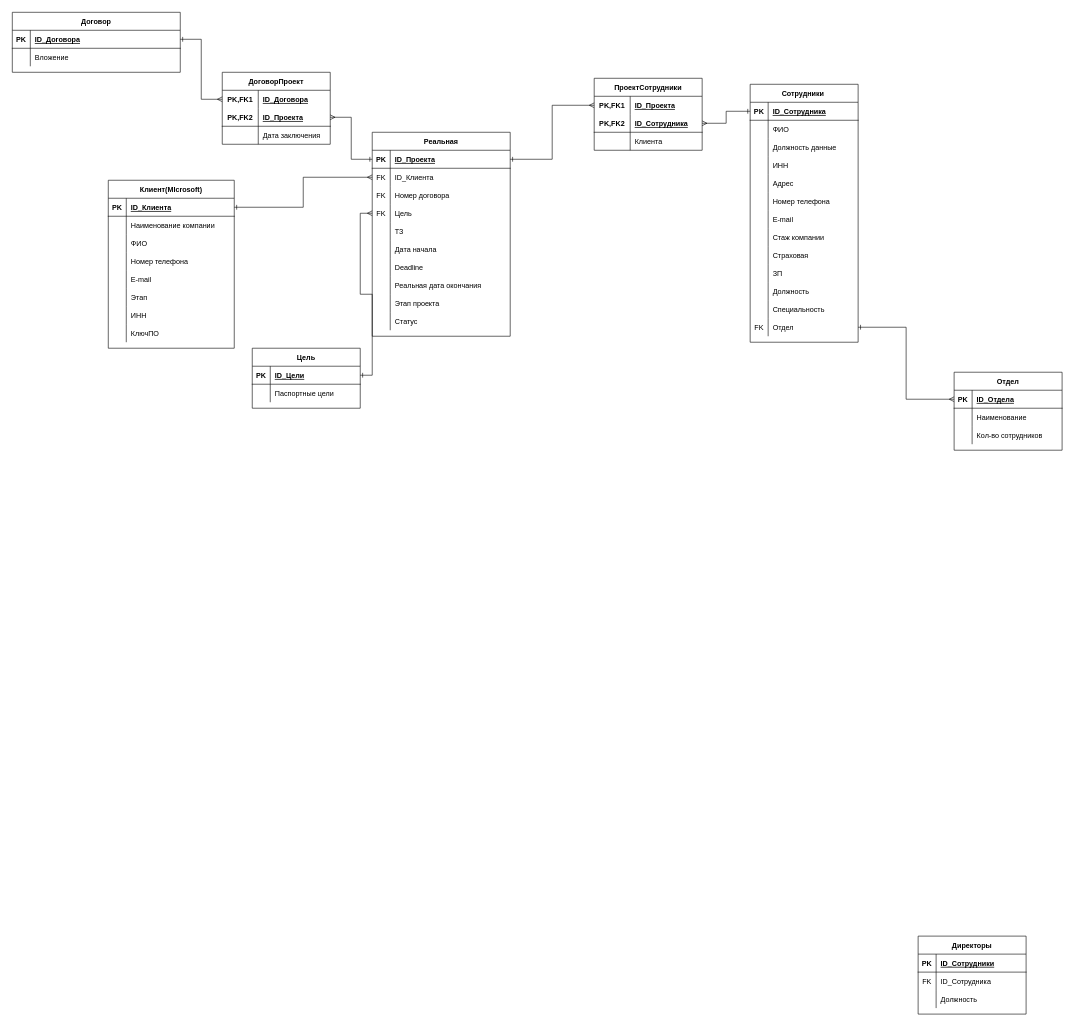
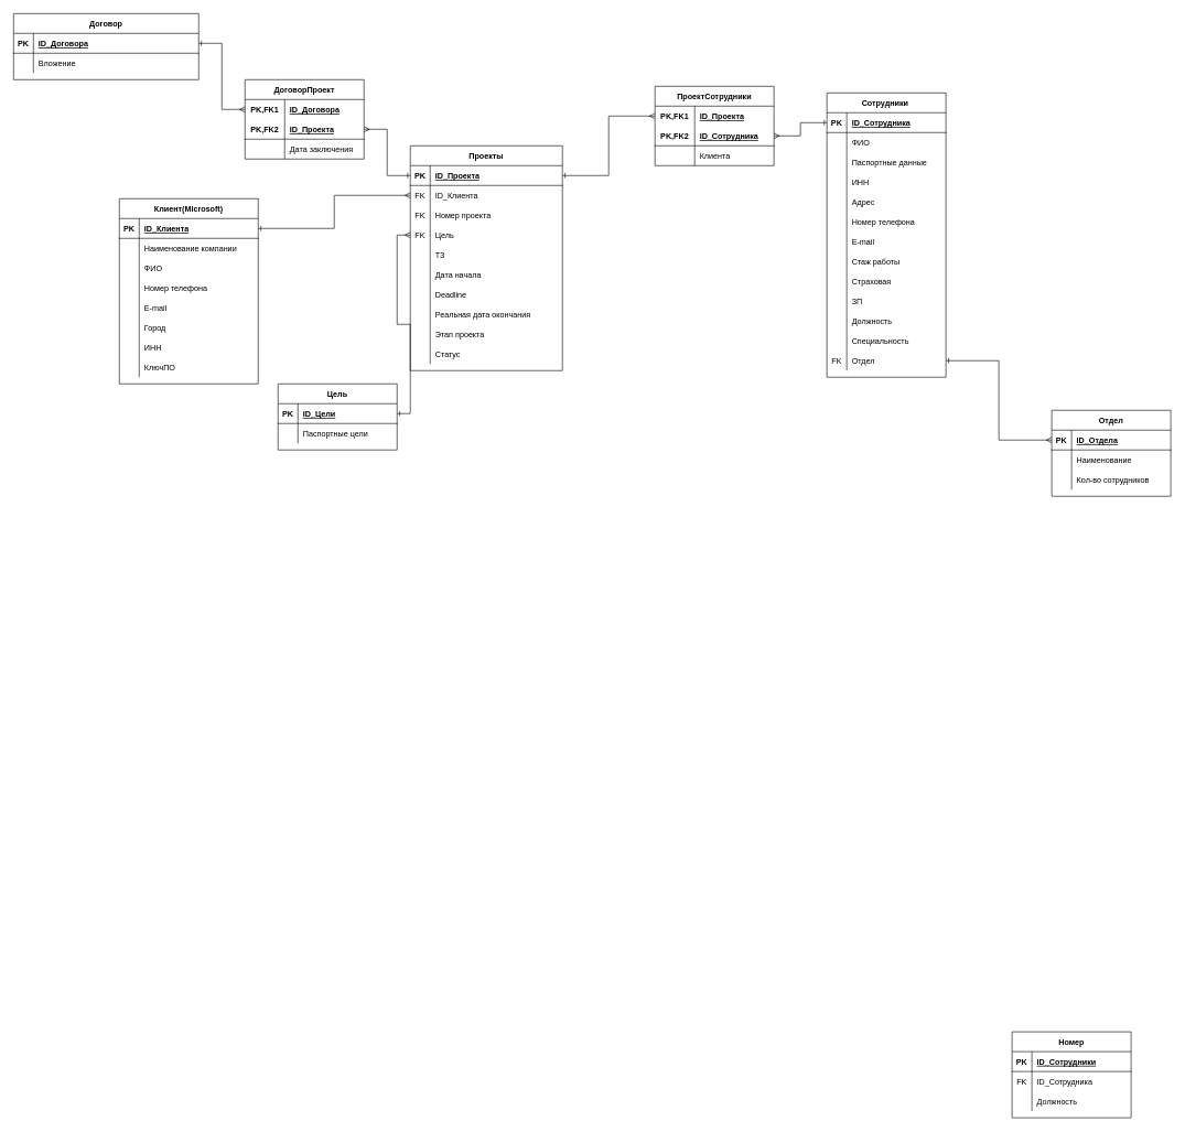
- <mxCell id="27" value="Реальная" style="shape=table;startSize=30;container=1;collapsible=1;childLayout=tableLayout;fixedRows=1;rowLines=0;fontStyle=1;align=center;resizeLast=1;" parent="1" vertex="1"><mxGeometry x="620" y="220" width="230" height="340" as="geometry" /></mxCell>
+ <mxCell id="27" value="Проекты" style="shape=table;startSize=30;container=1;collapsible=1;childLayout=tableLayout;fixedRows=1;rowLines=0;fontStyle=1;align=center;resizeLast=1;" parent="1" vertex="1"><mxGeometry x="620" y="220" width="230" height="340" as="geometry" /></mxCell>
- <mxCell id="68" value="Должность данные" style="shape=partialRectangle;connectable=0;fillColor=none;top=0;left=0;bottom=0;right=0;align=left;spacingLeft=6;overflow=hidden;" parent="66" vertex="1"><mxGeometry x="30" width="150" height="30" as="geometry"><mxRectangle width="150" height="30" as="alternateBounds" /></mxGeometry></mxCell>
+ <mxCell id="68" value="Паспортные данные" style="shape=partialRectangle;connectable=0;fillColor=none;top=0;left=0;bottom=0;right=0;align=left;spacingLeft=6;overflow=hidden;" parent="66" vertex="1"><mxGeometry x="30" width="150" height="30" as="geometry"><mxRectangle width="150" height="30" as="alternateBounds" /></mxGeometry></mxCell>
- <mxCell id="36" value="Номер договора" style="shape=partialRectangle;connectable=0;fillColor=none;top=0;left=0;bottom=0;right=0;align=left;spacingLeft=6;overflow=hidden;" parent="34" vertex="1"><mxGeometry x="30" width="200" height="30" as="geometry"><mxRectangle width="200" height="30" as="alternateBounds" /></mxGeometry></mxCell>
+ <mxCell id="36" value="Номер проекта" style="shape=partialRectangle;connectable=0;fillColor=none;top=0;left=0;bottom=0;right=0;align=left;spacingLeft=6;overflow=hidden;" parent="34" vertex="1"><mxGeometry x="30" width="200" height="30" as="geometry"><mxRectangle width="200" height="30" as="alternateBounds" /></mxGeometry></mxCell>
- <mxCell id="83" value="Стаж компании" style="shape=partialRectangle;connectable=0;fillColor=none;top=0;left=0;bottom=0;right=0;align=left;spacingLeft=6;overflow=hidden;" parent="81" vertex="1"><mxGeometry x="30" width="150" height="30" as="geometry"><mxRectangle width="150" height="30" as="alternateBounds" /></mxGeometry></mxCell>
+ <mxCell id="83" value="Стаж работы" style="shape=partialRectangle;connectable=0;fillColor=none;top=0;left=0;bottom=0;right=0;align=left;spacingLeft=6;overflow=hidden;" parent="81" vertex="1"><mxGeometry x="30" width="150" height="30" as="geometry"><mxRectangle width="150" height="30" as="alternateBounds" /></mxGeometry></mxCell>
- <mxCell id="20" value="Этап" style="shape=partialRectangle;connectable=0;fillColor=none;top=0;left=0;bottom=0;right=0;align=left;spacingLeft=6;overflow=hidden;" vertex="1" parent="18"><mxGeometry x="30" width="180" height="30" as="geometry"><mxRectangle width="180" height="30" as="alternateBounds" /></mxGeometry></mxCell>
+ <mxCell id="20" value="Город" style="shape=partialRectangle;connectable=0;fillColor=none;top=0;left=0;bottom=0;right=0;align=left;spacingLeft=6;overflow=hidden;" vertex="1" parent="18"><mxGeometry x="30" width="180" height="30" as="geometry"><mxRectangle width="180" height="30" as="alternateBounds" /></mxGeometry></mxCell>
- <mxCell id="99" value="Директоры" style="shape=table;startSize=30;container=1;collapsible=1;childLayout=tableLayout;fixedRows=1;rowLines=0;fontStyle=1;align=center;resizeLast=1;" parent="1" vertex="1"><mxGeometry x="1530" y="1560" width="180" height="130" as="geometry" /></mxCell>
+ <mxCell id="99" value="Номер" style="shape=table;startSize=30;container=1;collapsible=1;childLayout=tableLayout;fixedRows=1;rowLines=0;fontStyle=1;align=center;resizeLast=1;" parent="1" vertex="1"><mxGeometry x="1530" y="1560" width="180" height="130" as="geometry" /></mxCell>
